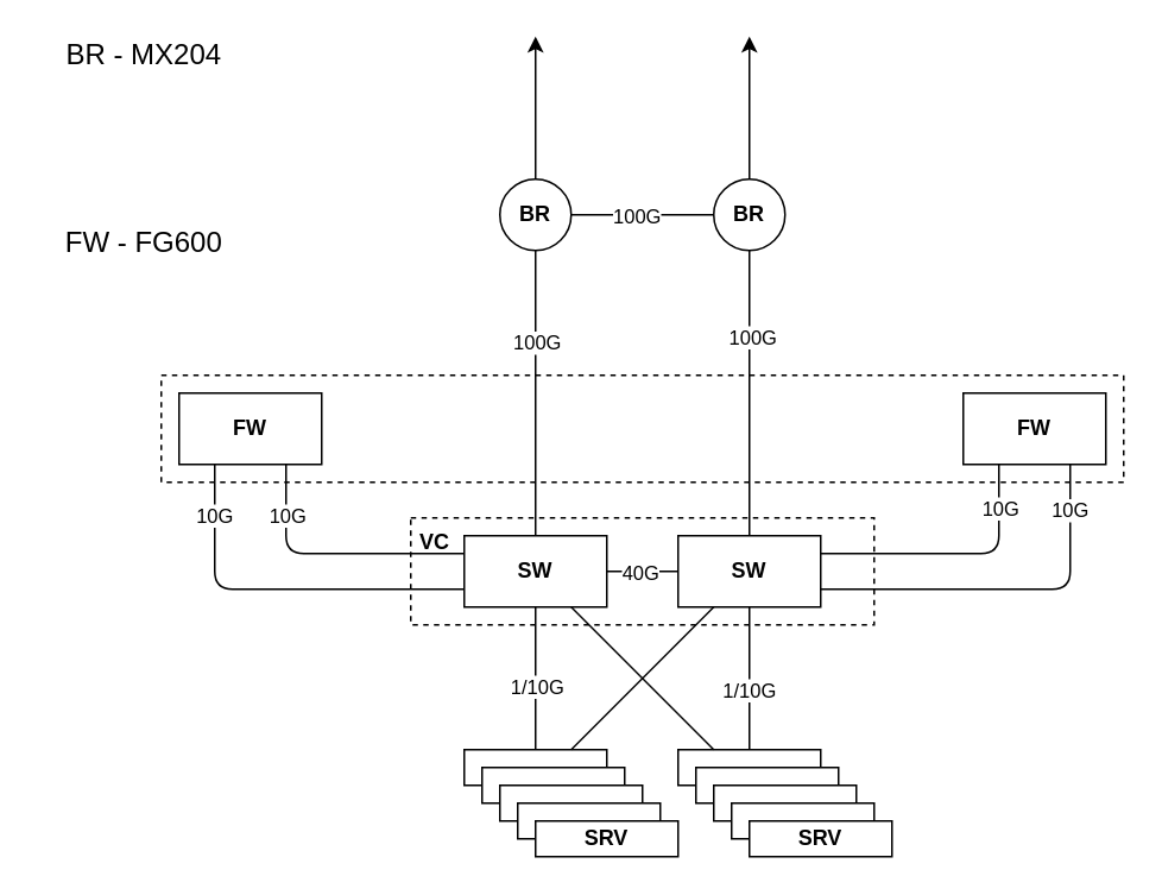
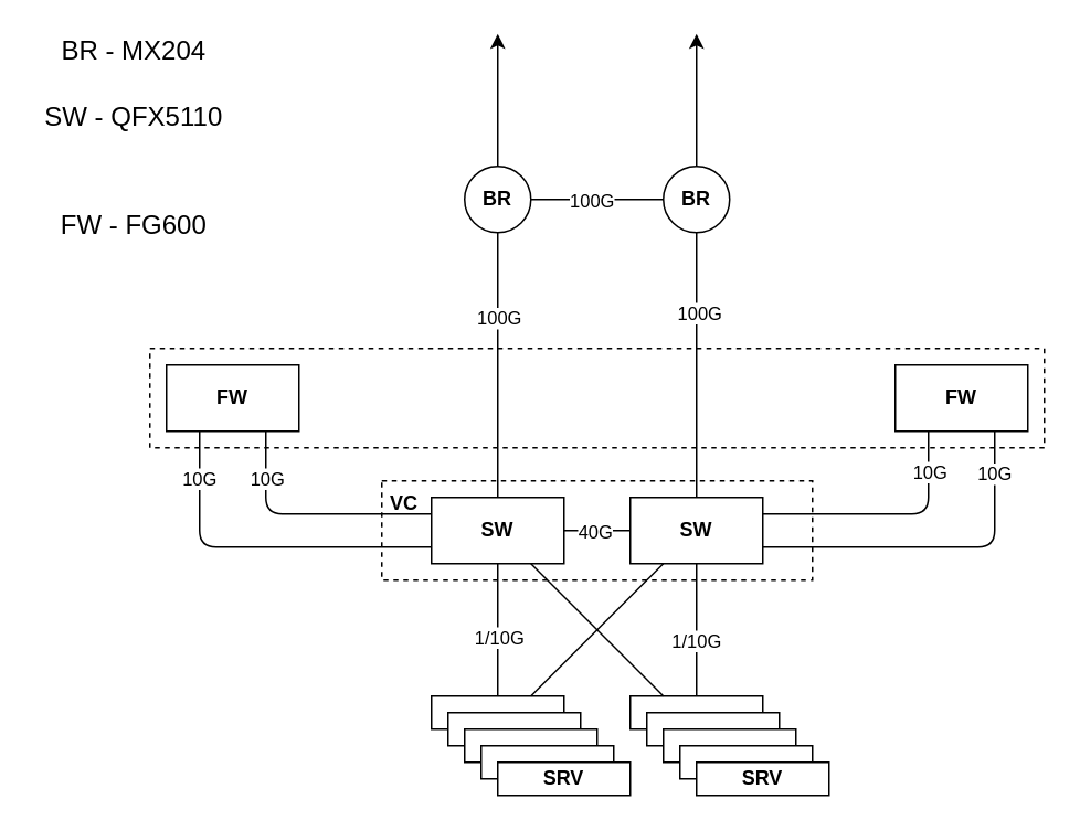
+ <mxCell id="45" value="SW - QFX5110" style="text;html=1;align=center;verticalAlign=middle;resizable=0;points=[];autosize=1;fontSize=16;fontStyle=0" parent="1" vertex="1"><mxGeometry x="20" y="60" width="120" height="20" as="geometry" /></mxCell>
